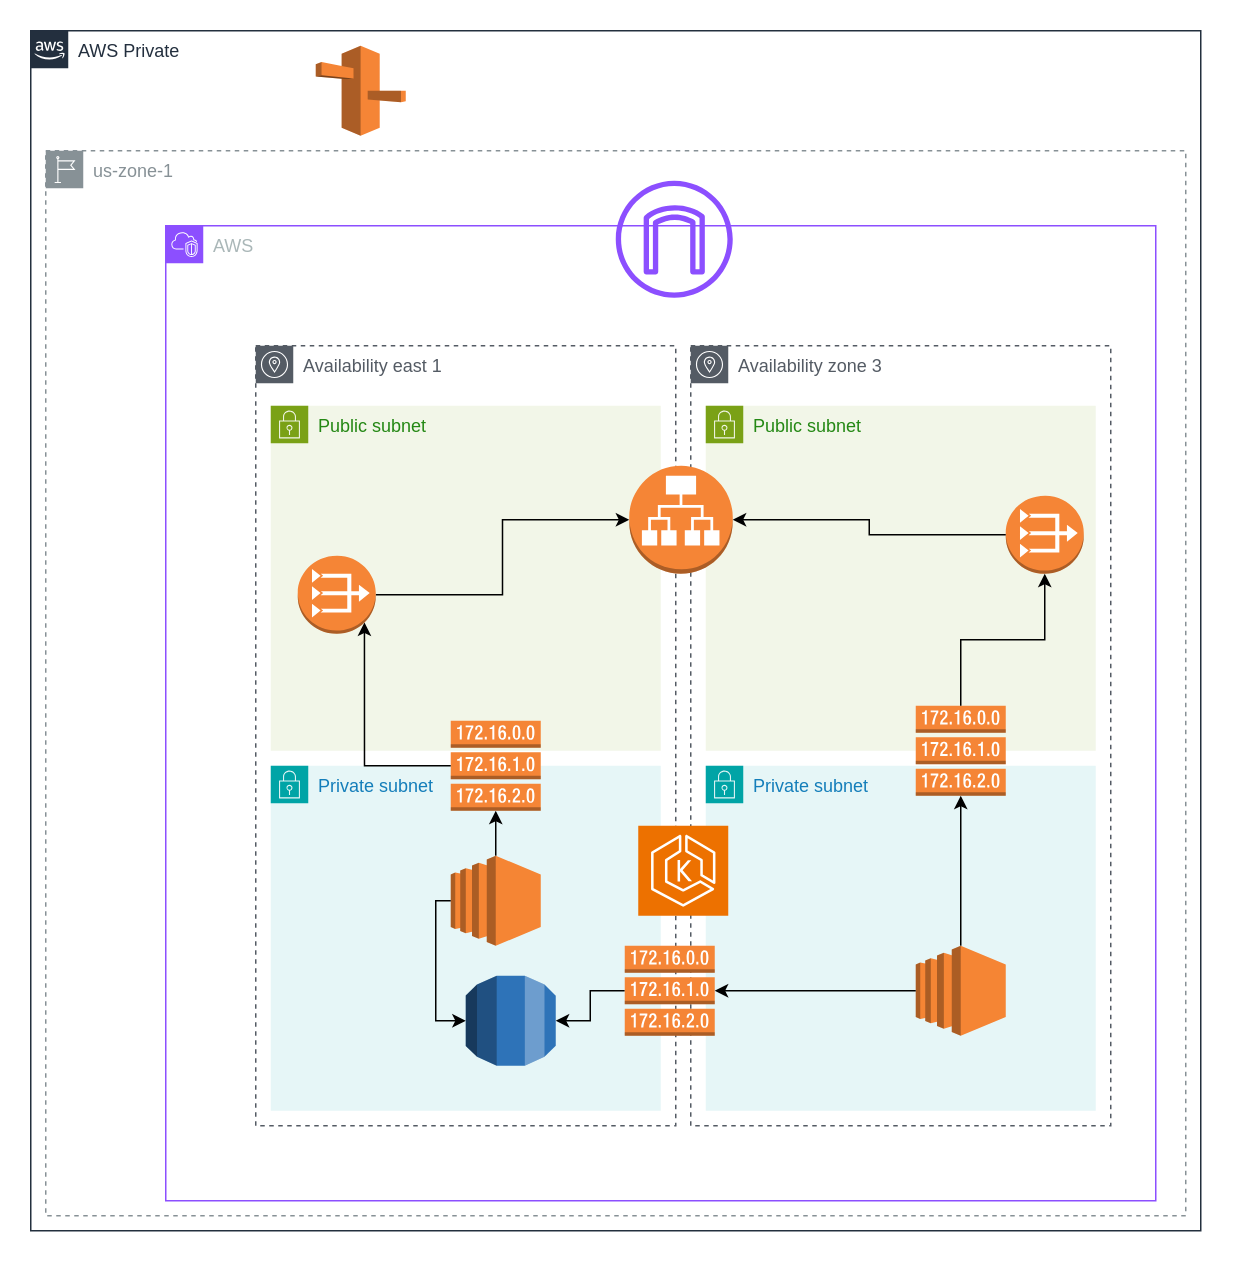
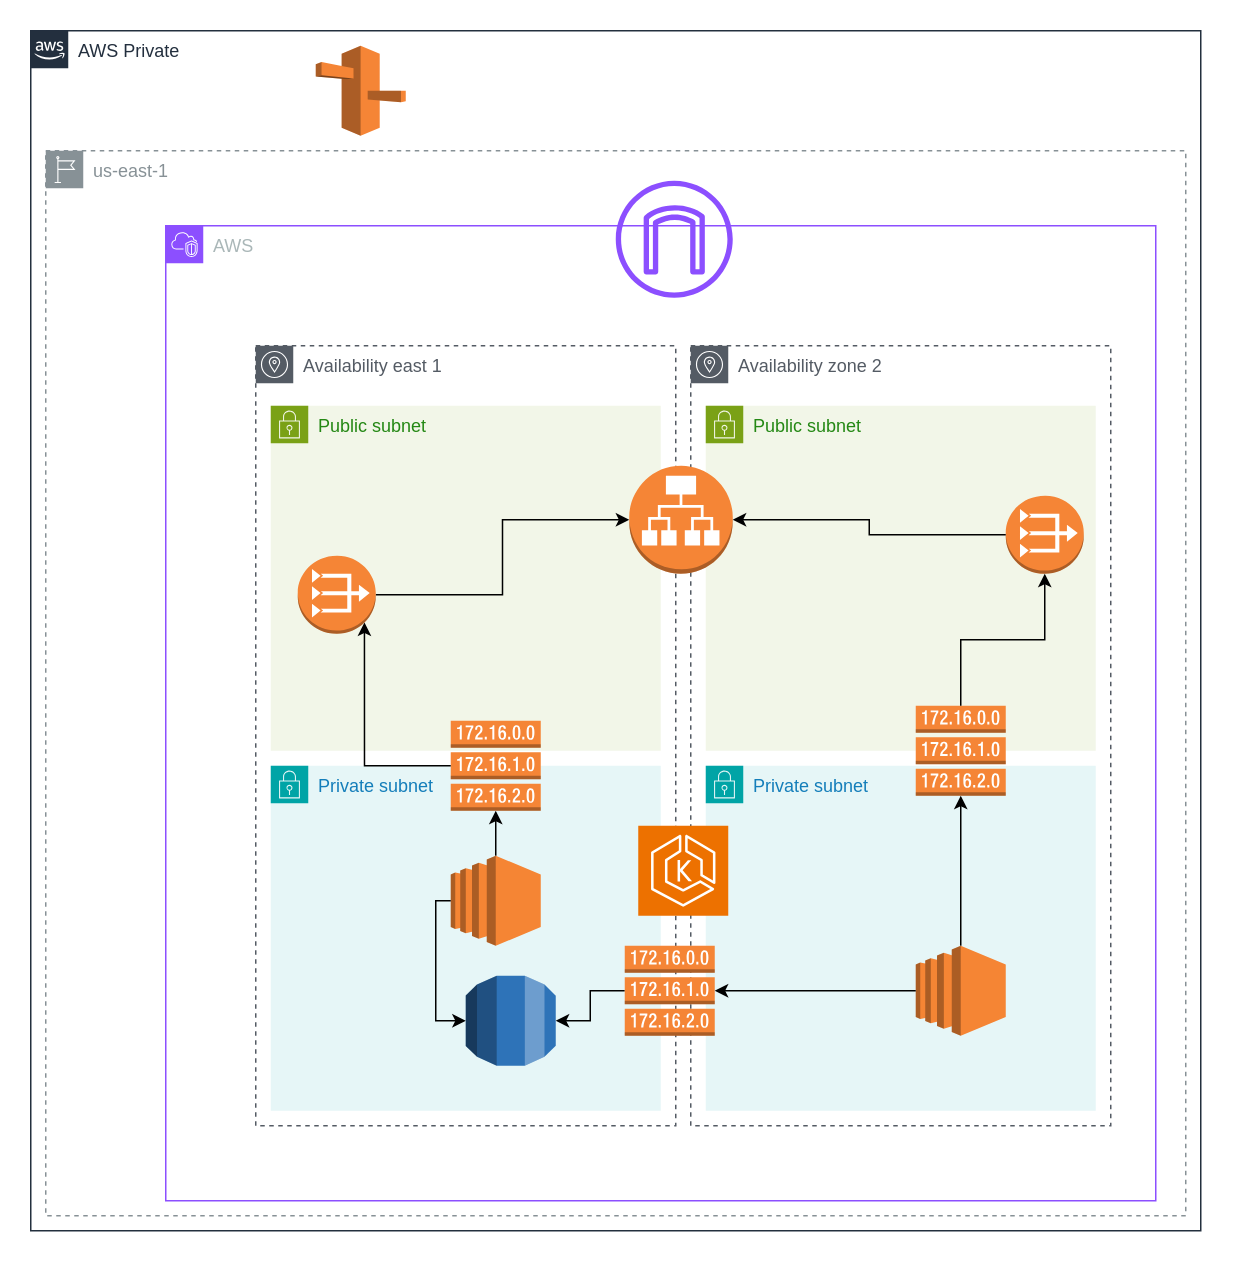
- <mxCell id="2" value="us-zone-1" style="sketch=0;outlineConnect=0;gradientColor=none;html=1;whiteSpace=wrap;fontSize=12;fontStyle=0;shape=mxgraph.aws4.group;grIcon=mxgraph.aws4.group_region;strokeColor=#879196;fillColor=none;verticalAlign=top;align=left;spacingLeft=30;fontColor=#879196;dashed=1;movable=1;resizable=1;rotatable=1;deletable=1;editable=1;locked=0;connectable=1;" parent="1" vertex="1"><mxGeometry x="30" y="100" width="760" height="710" as="geometry" /></mxCell>
+ <mxCell id="2" value="us-east-1" style="sketch=0;outlineConnect=0;gradientColor=none;html=1;whiteSpace=wrap;fontSize=12;fontStyle=0;shape=mxgraph.aws4.group;grIcon=mxgraph.aws4.group_region;strokeColor=#879196;fillColor=none;verticalAlign=top;align=left;spacingLeft=30;fontColor=#879196;dashed=1;movable=1;resizable=1;rotatable=1;deletable=1;editable=1;locked=0;connectable=1;" parent="1" vertex="1"><mxGeometry x="30" y="100" width="760" height="710" as="geometry" /></mxCell>
- <mxCell id="9" value="Availability zone 3" style="sketch=0;outlineConnect=0;gradientColor=none;html=1;whiteSpace=wrap;fontSize=12;fontStyle=0;shape=mxgraph.aws4.group;grIcon=mxgraph.aws4.group_availability_zone;strokeColor=#545B64;fillColor=none;verticalAlign=top;align=left;spacingLeft=30;fontColor=#545B64;dashed=1;" parent="1" vertex="1"><mxGeometry x="460" y="230" width="280" height="520" as="geometry" /></mxCell>
+ <mxCell id="9" value="Availability zone 2" style="sketch=0;outlineConnect=0;gradientColor=none;html=1;whiteSpace=wrap;fontSize=12;fontStyle=0;shape=mxgraph.aws4.group;grIcon=mxgraph.aws4.group_availability_zone;strokeColor=#545B64;fillColor=none;verticalAlign=top;align=left;spacingLeft=30;fontColor=#545B64;dashed=1;" parent="1" vertex="1"><mxGeometry x="460" y="230" width="280" height="520" as="geometry" /></mxCell>
